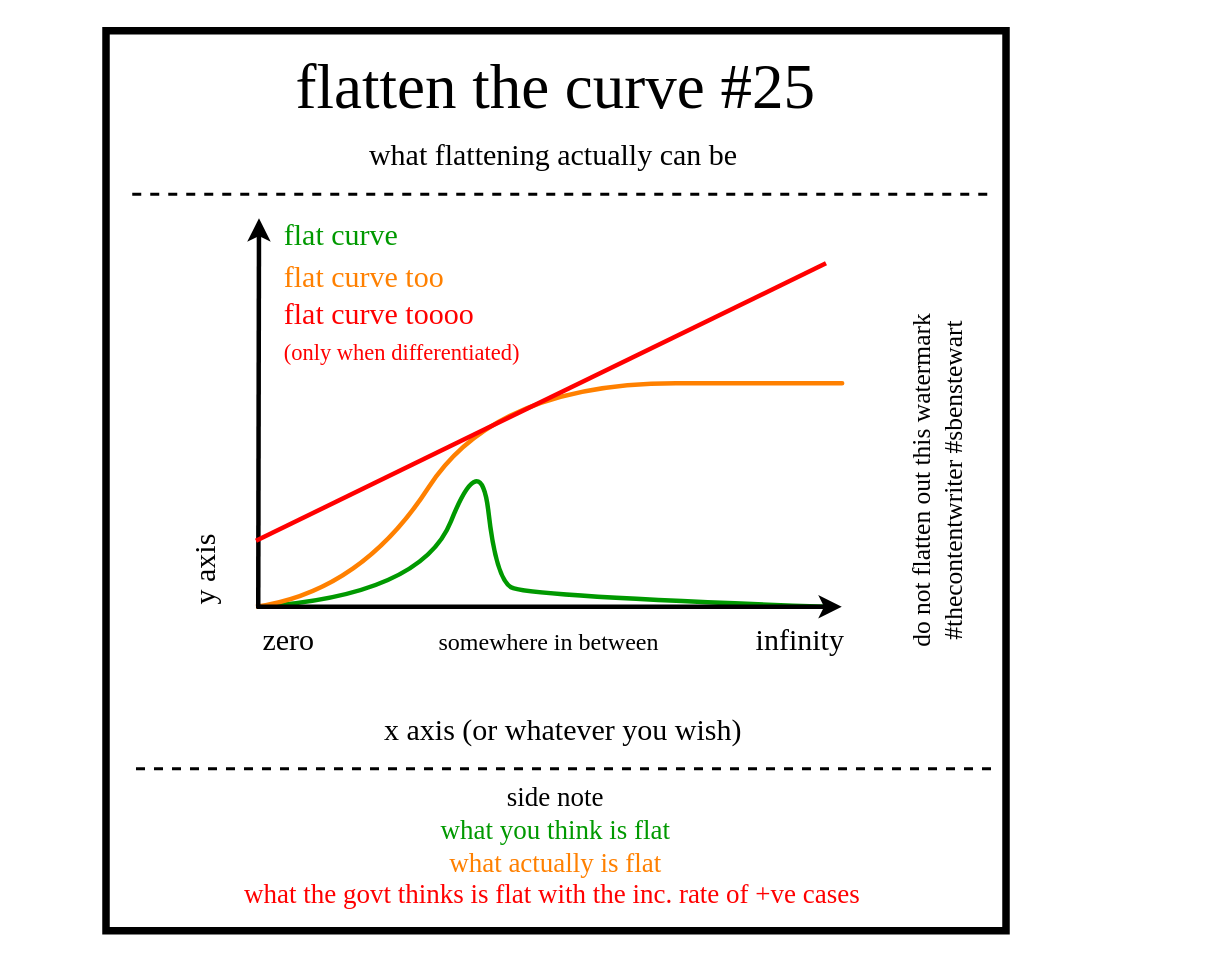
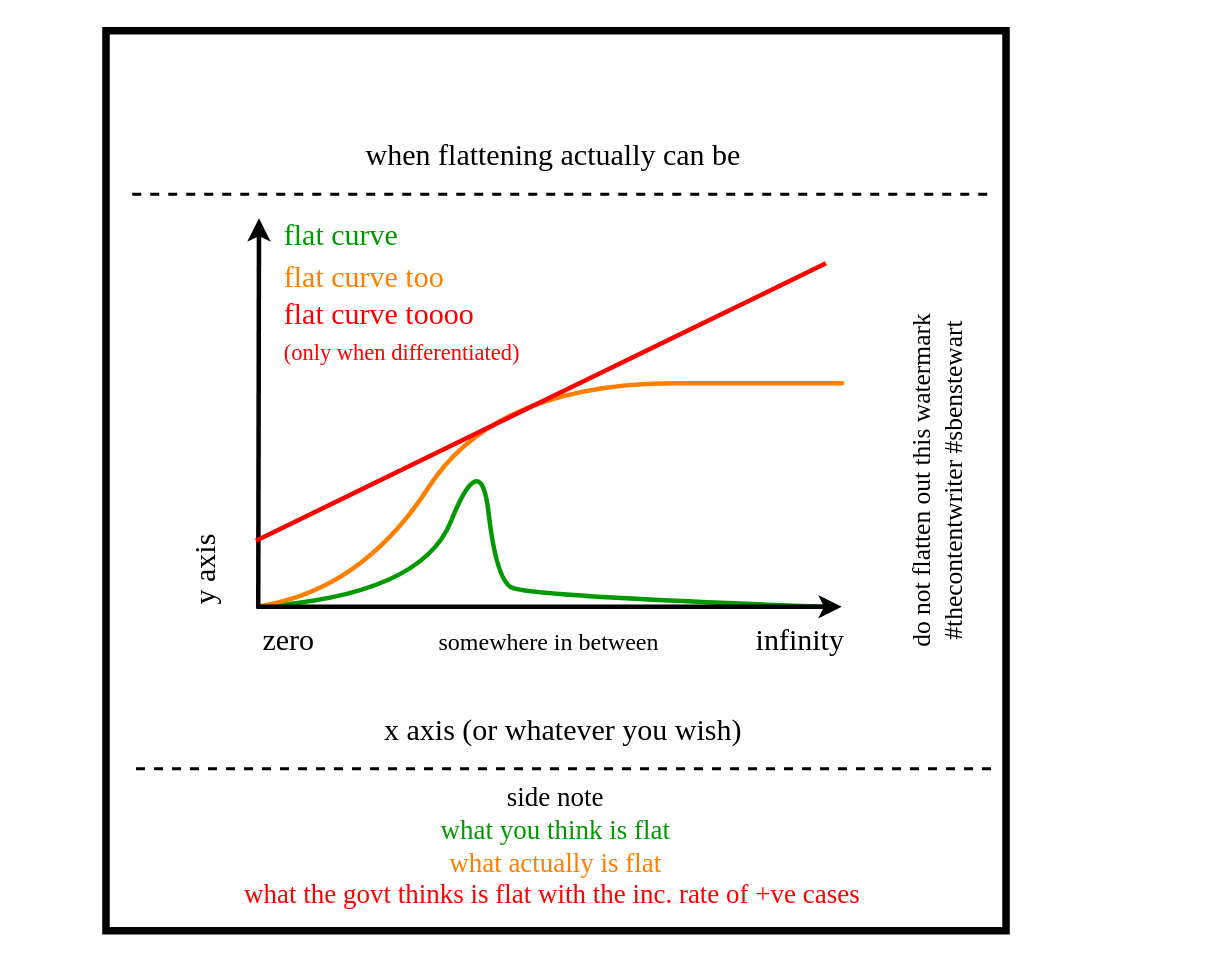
- <mxCell id="3" value="&lt;font&gt;&lt;font style=&quot;font-size: 42px&quot;&gt;flatten the curve #25&lt;/font&gt;&lt;br&gt;&lt;/font&gt;" style="text;html=1;strokeColor=none;fillColor=none;align=center;verticalAlign=middle;whiteSpace=wrap;rounded=0;fontFamily=xkcd;" parent="1" vertex="1"><mxGeometry x="85" y="48" width="570" height="20" as="geometry" /></mxCell>
- <mxCell id="4" value="&lt;font&gt;&lt;font style=&quot;font-size: 20px&quot;&gt;what flattening actually can be&lt;/font&gt;&lt;br&gt;&lt;/font&gt;" style="text;html=1;strokeColor=none;fillColor=none;align=center;verticalAlign=middle;whiteSpace=wrap;rounded=0;fontFamily=xkcd;" parent="1" vertex="1"><mxGeometry x="109.25" y="92" width="518.5" height="20" as="geometry" /></mxCell>
+ <mxCell id="4" value="&lt;font&gt;&lt;font style=&quot;font-size: 20px&quot;&gt;when flattening actually can be&lt;/font&gt;&lt;br&gt;&lt;/font&gt;" style="text;html=1;strokeColor=none;fillColor=none;align=center;verticalAlign=middle;whiteSpace=wrap;rounded=0;fontFamily=xkcd;" parent="1" vertex="1"><mxGeometry x="109.25" y="92" width="518.5" height="20" as="geometry" /></mxCell>
